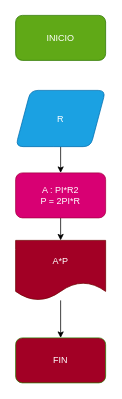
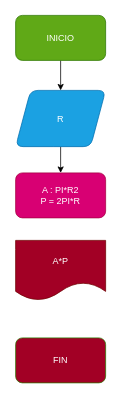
+ <mxCell id="2" value="" style="edgeStyle=none;html=1;" edge="1" parent="1" source="3" target="5"><mxGeometry relative="1" as="geometry" /></mxCell>
- <mxCell id="6" value="" style="edgeStyle=none;html=1;" edge="1" parent="1" source="7" target="9"><mxGeometry relative="1" as="geometry" /></mxCell>
- <mxCell id="8" value="" style="edgeStyle=none;html=1;" edge="1" parent="1" source="9" target="10"><mxGeometry relative="1" as="geometry" /></mxCell>
